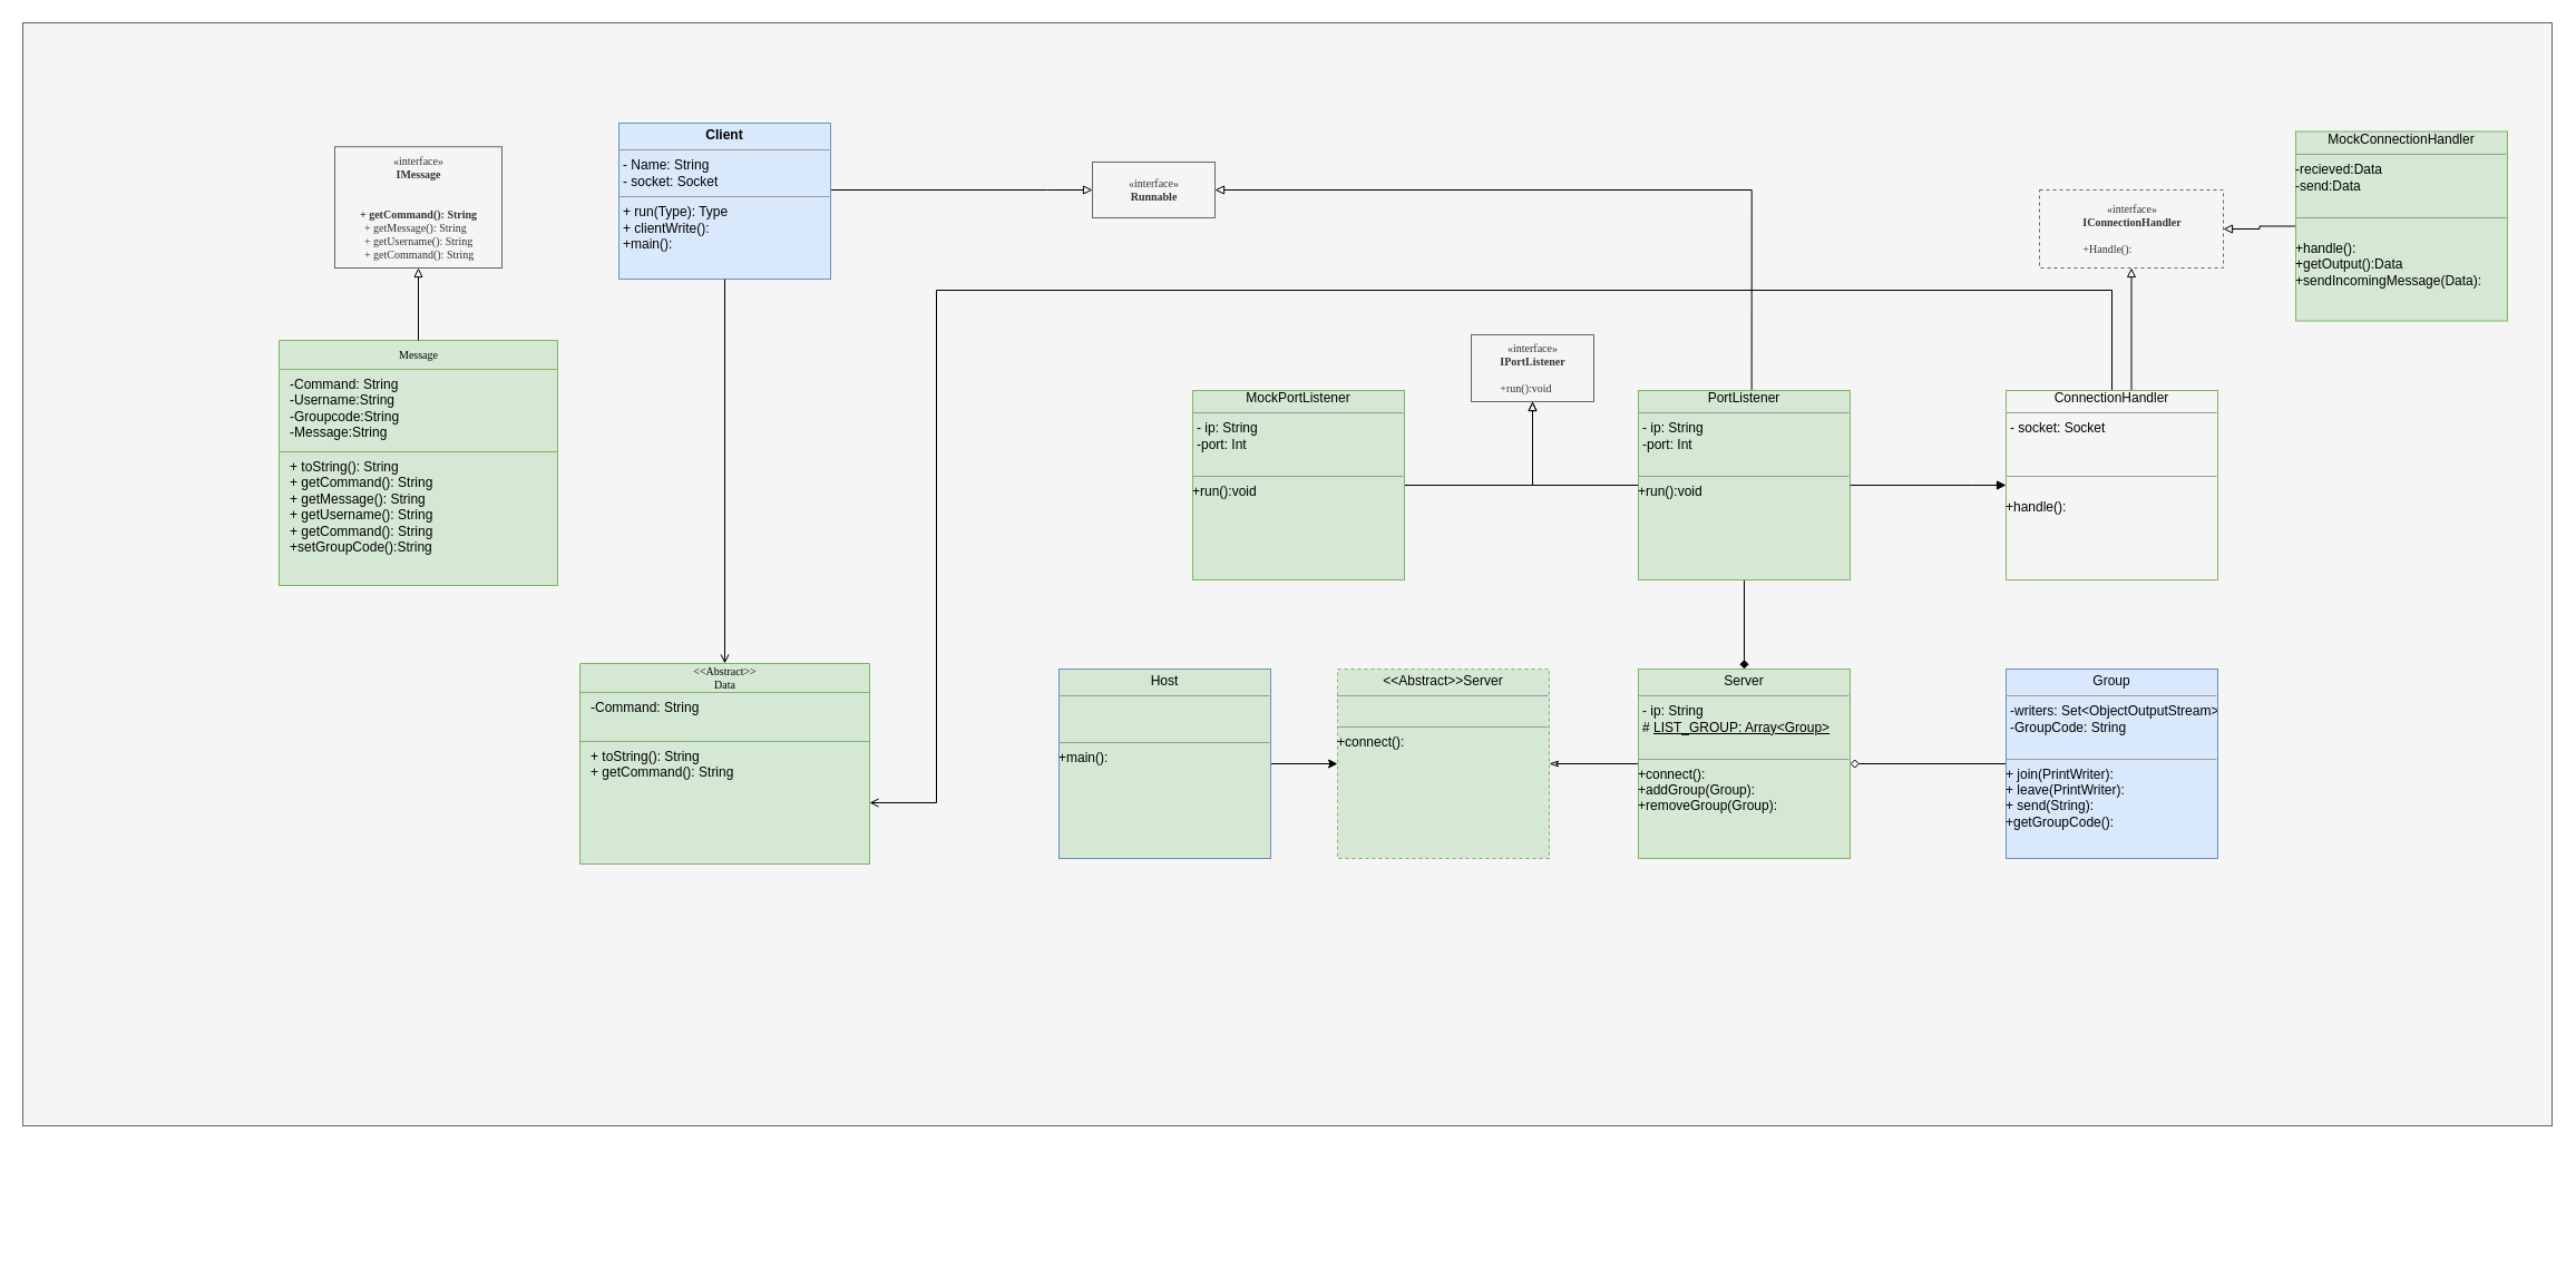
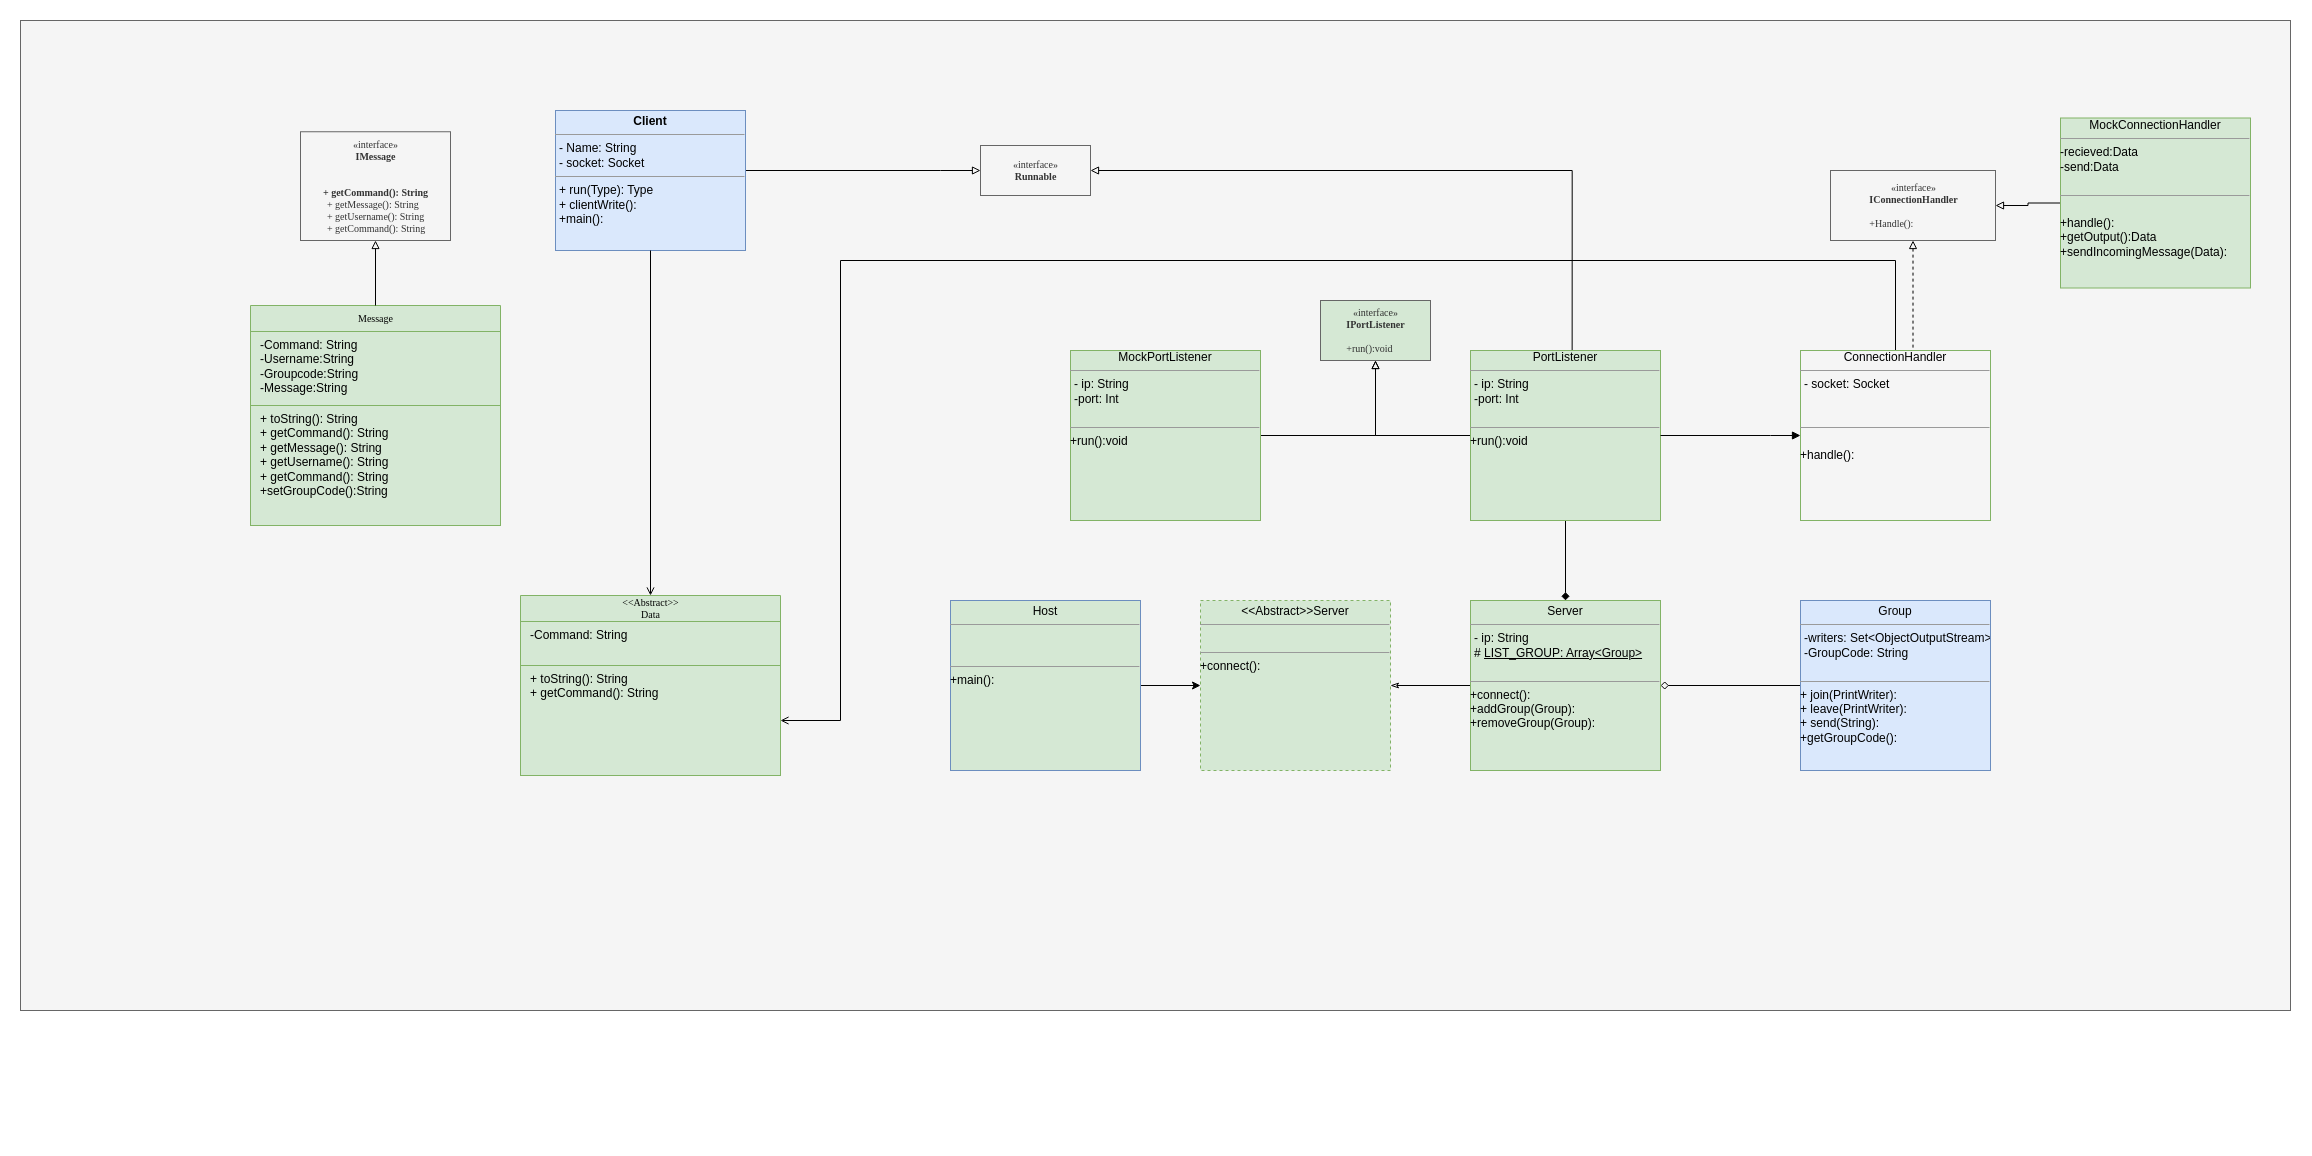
- <mxCell id="23" value="«interface»&lt;br&gt;&lt;div&gt;&lt;b&gt;IConnectionHandler&lt;br&gt;&lt;/b&gt;&lt;/div&gt;&lt;div&gt;&lt;br&gt;&lt;/div&gt;&lt;div&gt;&lt;div align=&quot;left&quot;&gt;+Handle():&lt;br&gt;&lt;/div&gt;&lt;/div&gt;" style="html=1;rounded=0;shadow=0;comic=0;labelBackgroundColor=none;strokeWidth=1;fontFamily=Verdana;fontSize=10;align=center;fillColor=#f5f5f5;strokeColor=#666666;fontColor=#333333;dashed=1;" parent="1" vertex="1"><mxGeometry x="1830" y="170" width="165" height="70" as="geometry" /></mxCell>
+ <mxCell id="23" value="«interface»&lt;br&gt;&lt;div&gt;&lt;b&gt;IConnectionHandler&lt;br&gt;&lt;/b&gt;&lt;/div&gt;&lt;div&gt;&lt;br&gt;&lt;/div&gt;&lt;div&gt;&lt;div align=&quot;left&quot;&gt;+Handle():&lt;br&gt;&lt;/div&gt;&lt;/div&gt;" style="html=1;rounded=0;shadow=0;comic=0;labelBackgroundColor=none;strokeWidth=1;fontFamily=Verdana;fontSize=10;align=center;fillColor=#f5f5f5;strokeColor=#666666;fontColor=#333333;" parent="1" vertex="1"><mxGeometry x="1830" y="170" width="165" height="70" as="geometry" /></mxCell>
- <mxCell id="20" value="" style="edgeStyle=orthogonalEdgeStyle;rounded=0;orthogonalLoop=1;jettySize=auto;html=1;startArrow=block;startFill=0;endArrow=none;endFill=0;" parent="1" source="23" target="22" edge="1"><mxGeometry relative="1" as="geometry"><mxPoint x="1895" y="270" as="targetPoint" /><Array as="points"><mxPoint x="1913" y="320" /><mxPoint x="1913" y="320" /></Array></mxGeometry></mxCell>
+ <mxCell id="20" value="" style="edgeStyle=orthogonalEdgeStyle;rounded=0;orthogonalLoop=1;jettySize=auto;html=1;startArrow=block;startFill=0;endArrow=none;endFill=0;dashed=1;" parent="1" source="23" target="22" edge="1"><mxGeometry relative="1" as="geometry"><mxPoint x="1895" y="270" as="targetPoint" /><Array as="points"><mxPoint x="1913" y="320" /><mxPoint x="1913" y="320" /></Array></mxGeometry></mxCell>
- <mxCell id="28" value="«interface»&lt;br&gt;&lt;div align=&quot;center&quot;&gt;&lt;b&gt;IPortListener&lt;/b&gt;&lt;br&gt;&lt;/div&gt;&lt;div&gt;&lt;br&gt;&lt;/div&gt;&lt;div align=&quot;left&quot;&gt;+run():void&lt;/div&gt;" style="html=1;rounded=0;shadow=0;comic=0;labelBackgroundColor=none;strokeWidth=1;fontFamily=Verdana;fontSize=10;align=center;fillColor=#f5f5f5;strokeColor=#666666;fontColor=#333333;" parent="1" vertex="1"><mxGeometry x="1320" y="300" width="110" height="60" as="geometry" /></mxCell>
+ <mxCell id="28" value="«interface»&lt;br&gt;&lt;div align=&quot;center&quot;&gt;&lt;b&gt;IPortListener&lt;/b&gt;&lt;br&gt;&lt;/div&gt;&lt;div&gt;&lt;br&gt;&lt;/div&gt;&lt;div align=&quot;left&quot;&gt;+run():void&lt;/div&gt;" style="html=1;rounded=0;shadow=0;comic=0;labelBackgroundColor=none;strokeWidth=1;fontFamily=Verdana;fontSize=10;align=center;fillColor=#d5e8d4;strokeColor=#666666;fontColor=#333333;" parent="1" vertex="1"><mxGeometry x="1320" y="300" width="110" height="60" as="geometry" /></mxCell>
